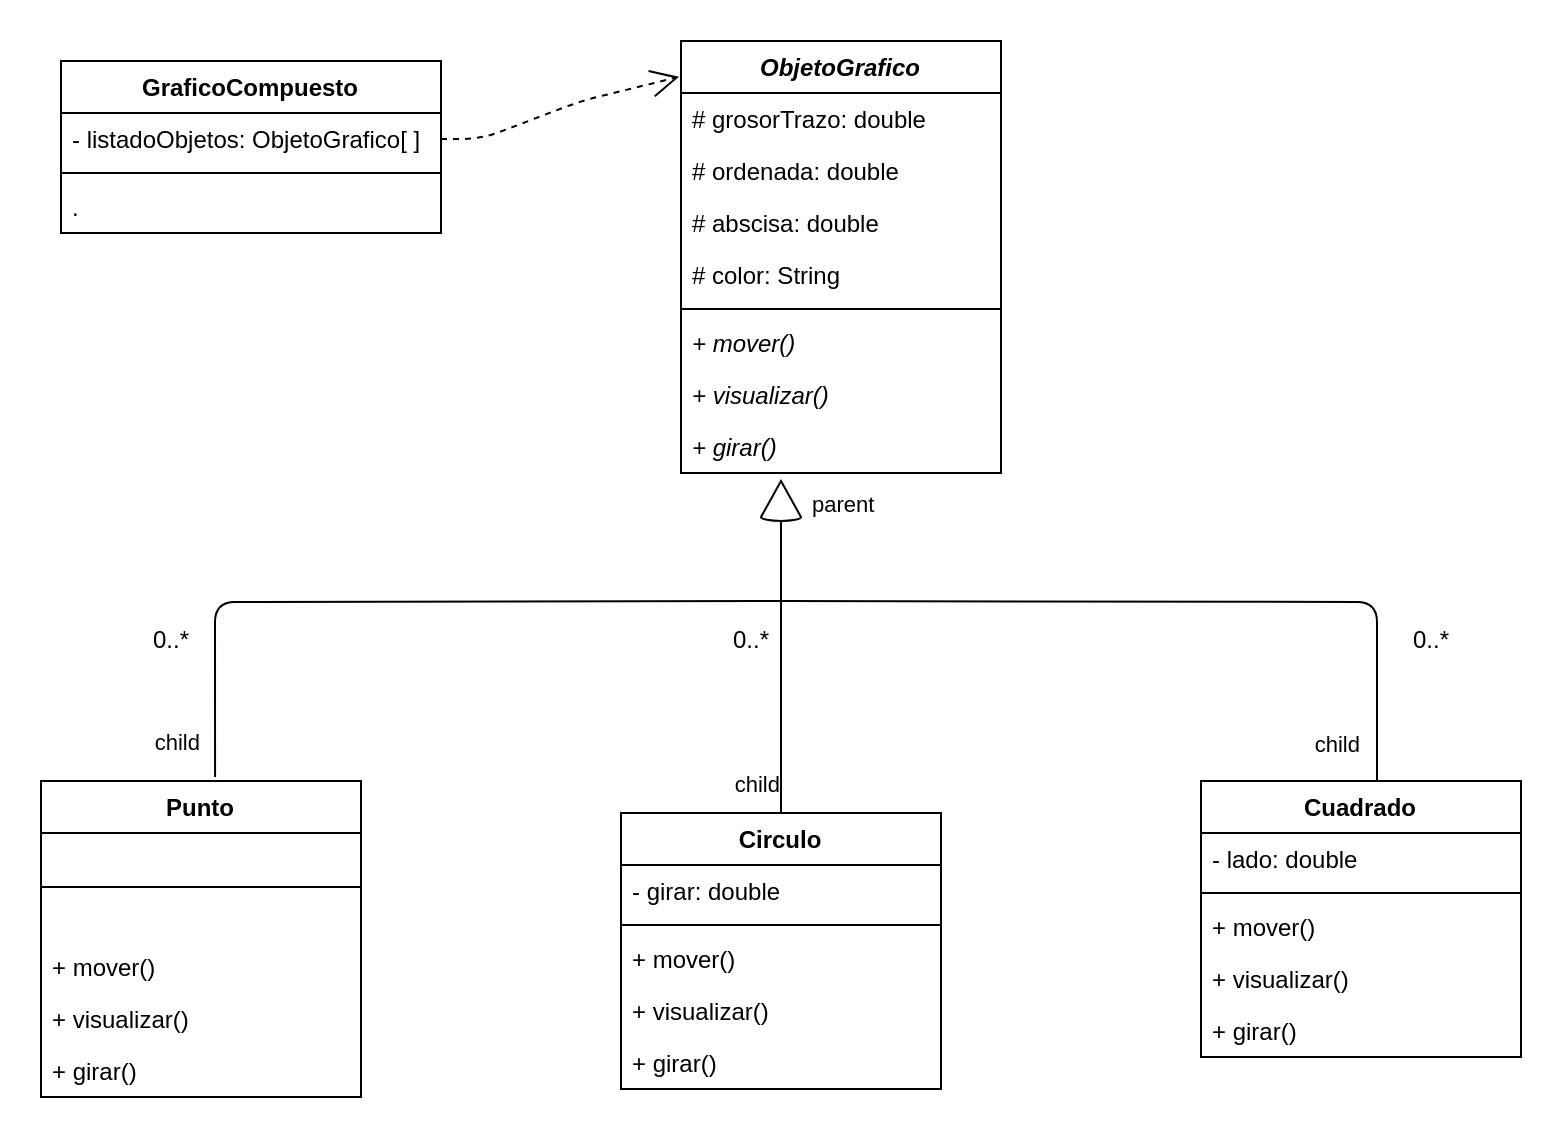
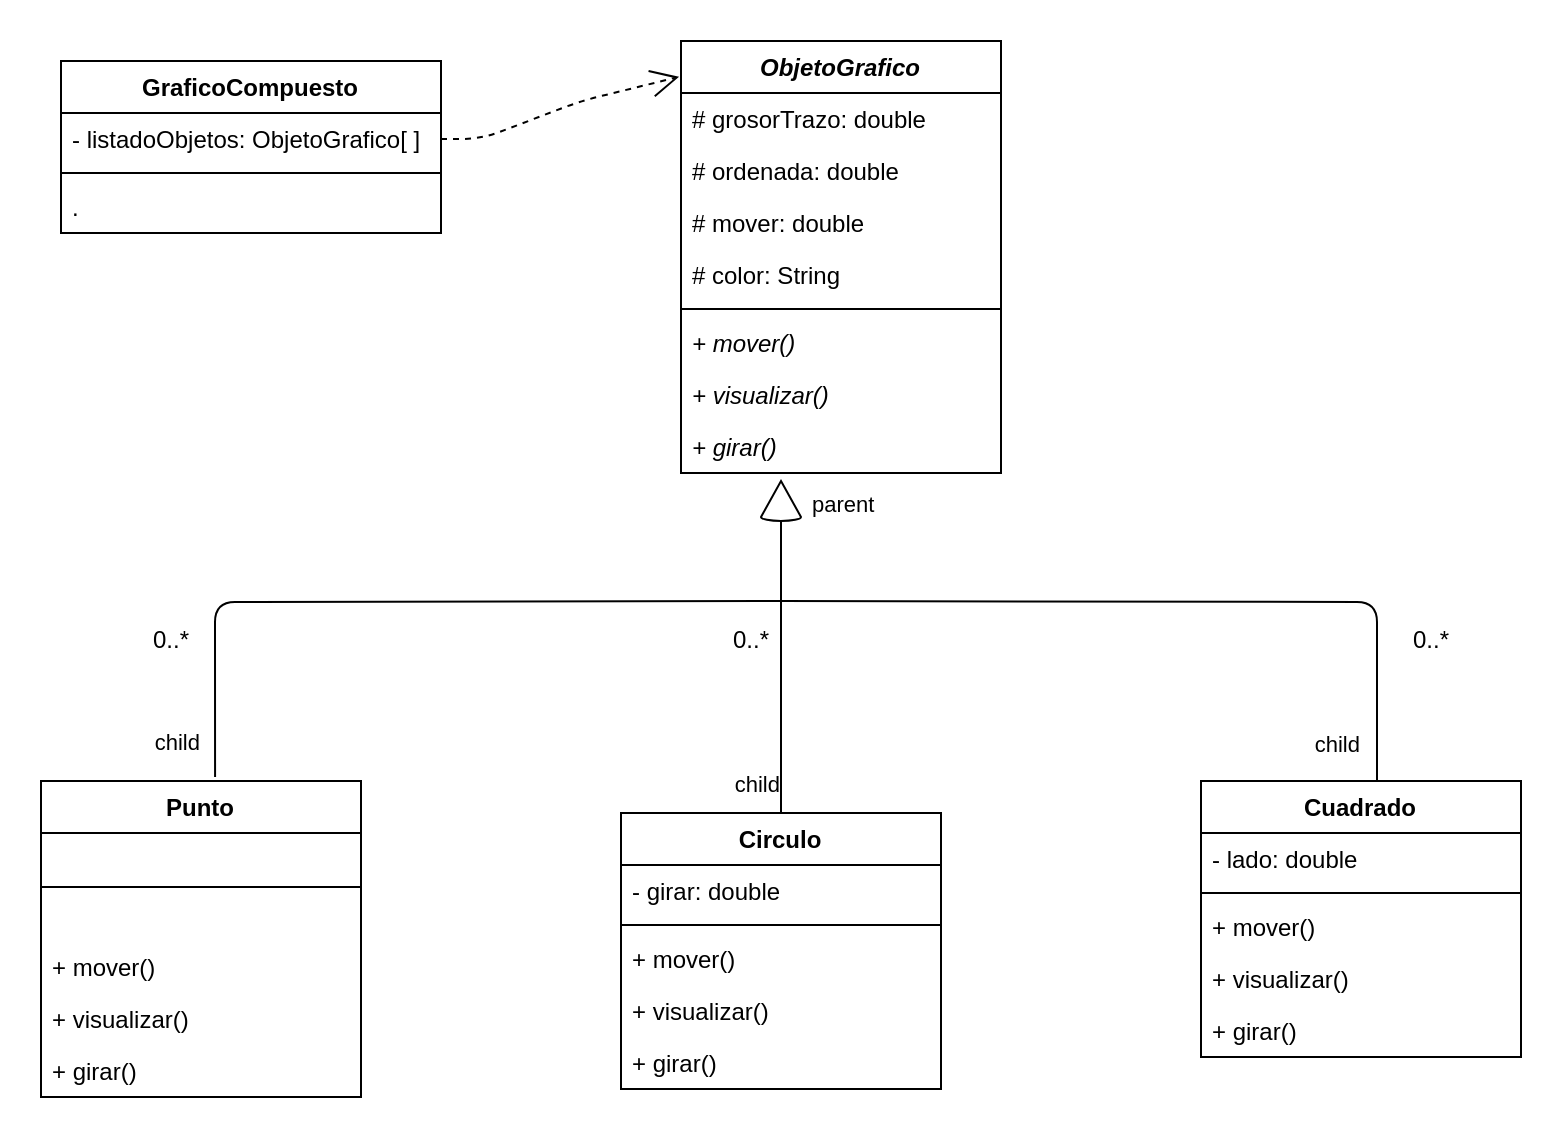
- <mxCell id="5" value="# abscisa: double" style="text;strokeColor=none;fillColor=none;align=left;verticalAlign=top;spacingLeft=4;spacingRight=4;overflow=hidden;rotatable=0;points=[[0,0.5],[1,0.5]];portConstraint=eastwest;" parent="2" vertex="1"><mxGeometry y="78" width="160" height="26" as="geometry" /></mxCell>
+ <mxCell id="5" value="# mover: double" style="text;strokeColor=none;fillColor=none;align=left;verticalAlign=top;spacingLeft=4;spacingRight=4;overflow=hidden;rotatable=0;points=[[0,0.5],[1,0.5]];portConstraint=eastwest;" parent="2" vertex="1"><mxGeometry y="78" width="160" height="26" as="geometry" /></mxCell>
